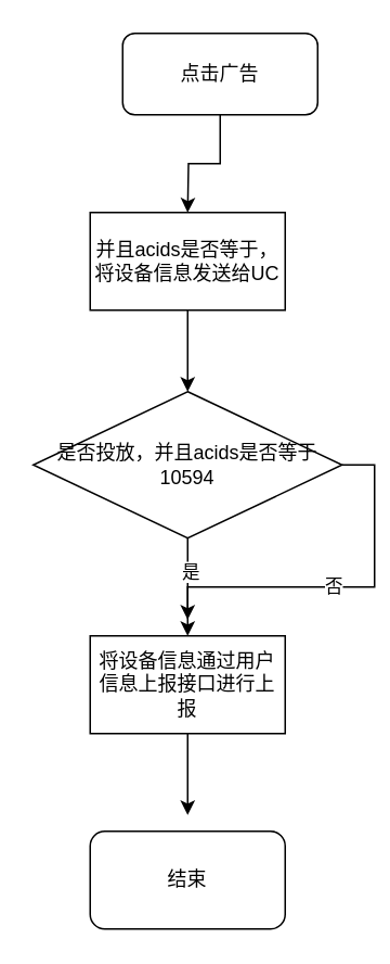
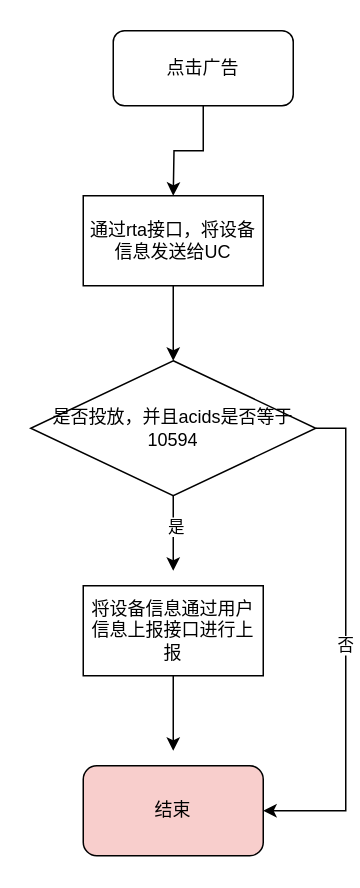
- <mxCell id="5" value="并且acids是否等于，将设备信息发送给UC" style="rounded=0;whiteSpace=wrap;html=1;" vertex="1" parent="1"><mxGeometry x="55" y="130" width="120" height="60" as="geometry" /></mxCell>
+ <mxCell id="5" value="通过rta接口，将设备信息发送给UC" style="rounded=0;whiteSpace=wrap;html=1;" vertex="1" parent="1"><mxGeometry x="55" y="130" width="120" height="60" as="geometry" /></mxCell>
- <mxCell id="8" value="否" style="edgeStyle=orthogonalEdgeStyle;rounded=0;orthogonalLoop=1;jettySize=auto;html=1;exitX=1;exitY=0.5;exitDx=0;exitDy=0;" edge="1" parent="1" source="9" target="11"><mxGeometry relative="1" as="geometry"><mxPoint x="335" y="285" as="targetPoint" /></mxGeometry></mxCell>
+ <mxCell id="8" value="否" style="edgeStyle=orthogonalEdgeStyle;rounded=0;orthogonalLoop=1;jettySize=auto;html=1;exitX=1;exitY=0.5;exitDx=0;exitDy=0;entryX=1;entryY=0.5;entryDx=0;entryDy=0;" edge="1" parent="1" source="9" target="12"><mxGeometry relative="1" as="geometry"><mxPoint x="335" y="285" as="targetPoint" /></mxGeometry></mxCell>
- <mxCell id="12" value="结束" style="rounded=1;whiteSpace=wrap;html=1;" vertex="1" parent="1"><mxGeometry x="55" y="510" width="120" height="60" as="geometry" /></mxCell>
+ <mxCell id="12" value="结束" style="rounded=1;whiteSpace=wrap;html=1;fillColor=#f8cecc;" vertex="1" parent="1"><mxGeometry x="55" y="510" width="120" height="60" as="geometry" /></mxCell>
